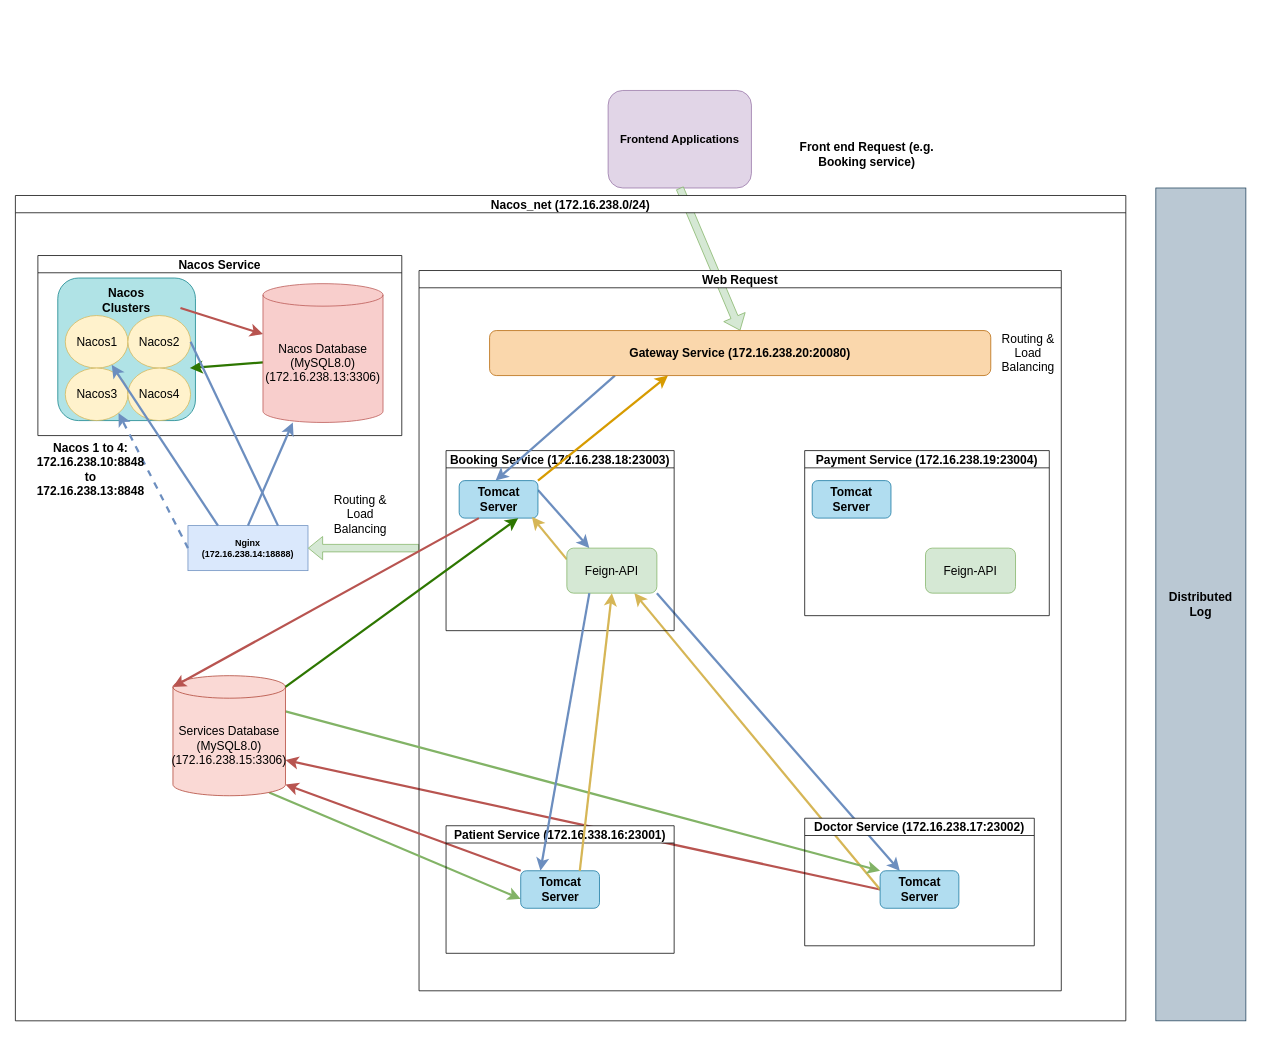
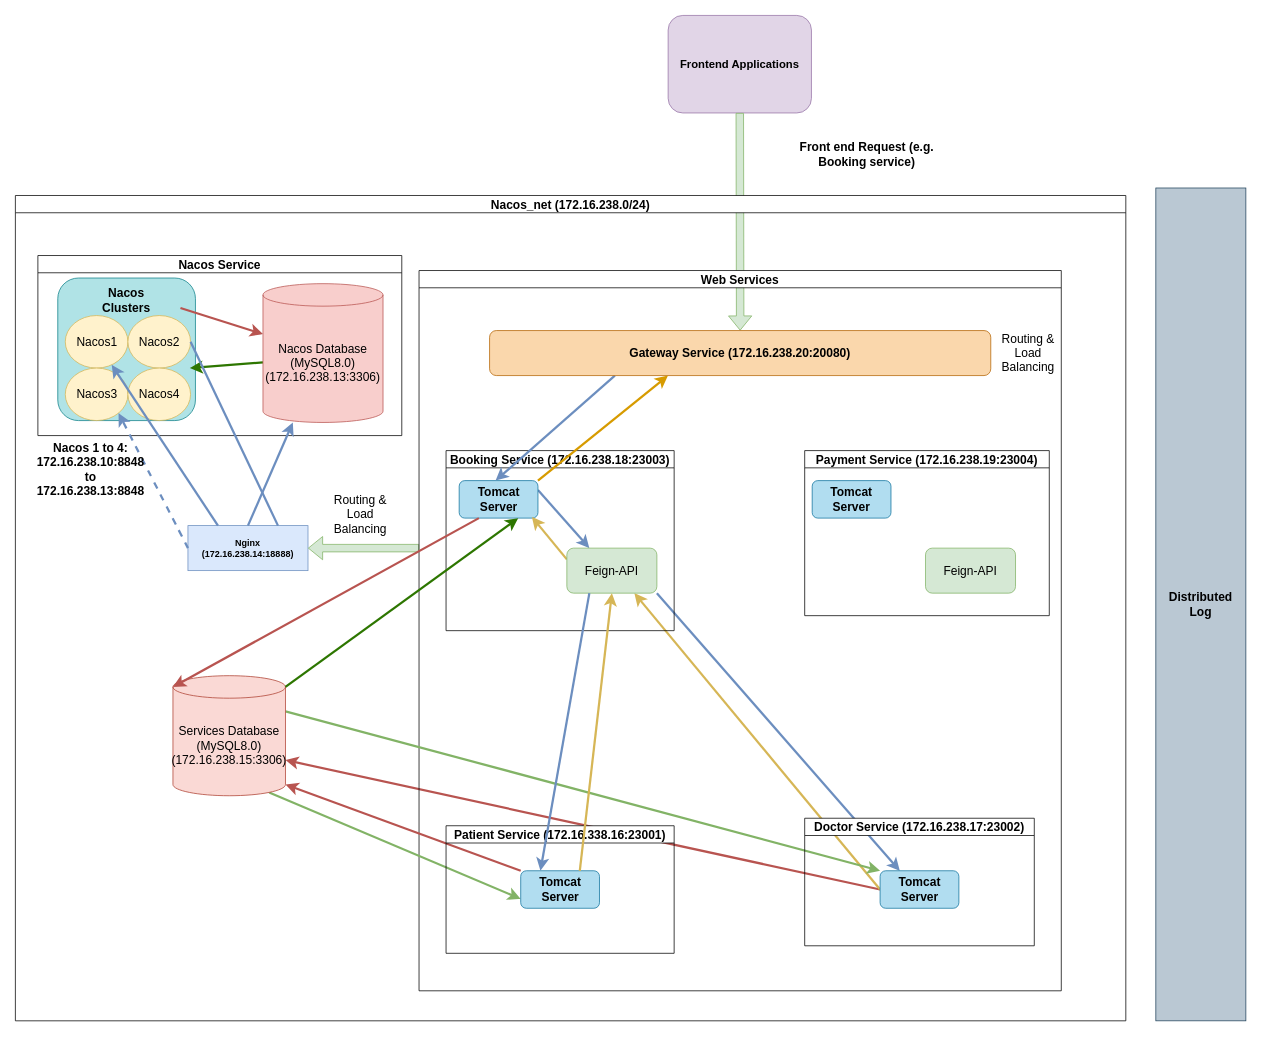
- <mxCell id="5" value="&lt;b&gt;&lt;font style=&quot;font-size: 15px;&quot;&gt;Frontend Applications&lt;/font&gt;&lt;/b&gt;" style="rounded=1;whiteSpace=wrap;html=1;fillColor=#e1d5e7;strokeColor=#9673a6;" parent="1" vertex="1"><mxGeometry x="810" y="120" width="191" height="130" as="geometry" /></mxCell>
+ <mxCell id="5" value="&lt;b&gt;&lt;font style=&quot;font-size: 15px;&quot;&gt;Frontend Applications&lt;/font&gt;&lt;/b&gt;" style="rounded=1;whiteSpace=wrap;html=1;fillColor=#e1d5e7;strokeColor=#9673a6;" parent="1" vertex="1"><mxGeometry x="890" y="20" width="191" height="130" as="geometry" /></mxCell>
- <mxCell id="18" value="Web Request" style="swimlane;whiteSpace=wrap;html=1;fontSize=16;" parent="1" vertex="1"><mxGeometry x="558" y="360" width="856" height="960" as="geometry" /></mxCell>
+ <mxCell id="18" value="Web Services" style="swimlane;whiteSpace=wrap;html=1;fontSize=16;" parent="1" vertex="1"><mxGeometry x="558" y="360" width="856" height="960" as="geometry" /></mxCell>
